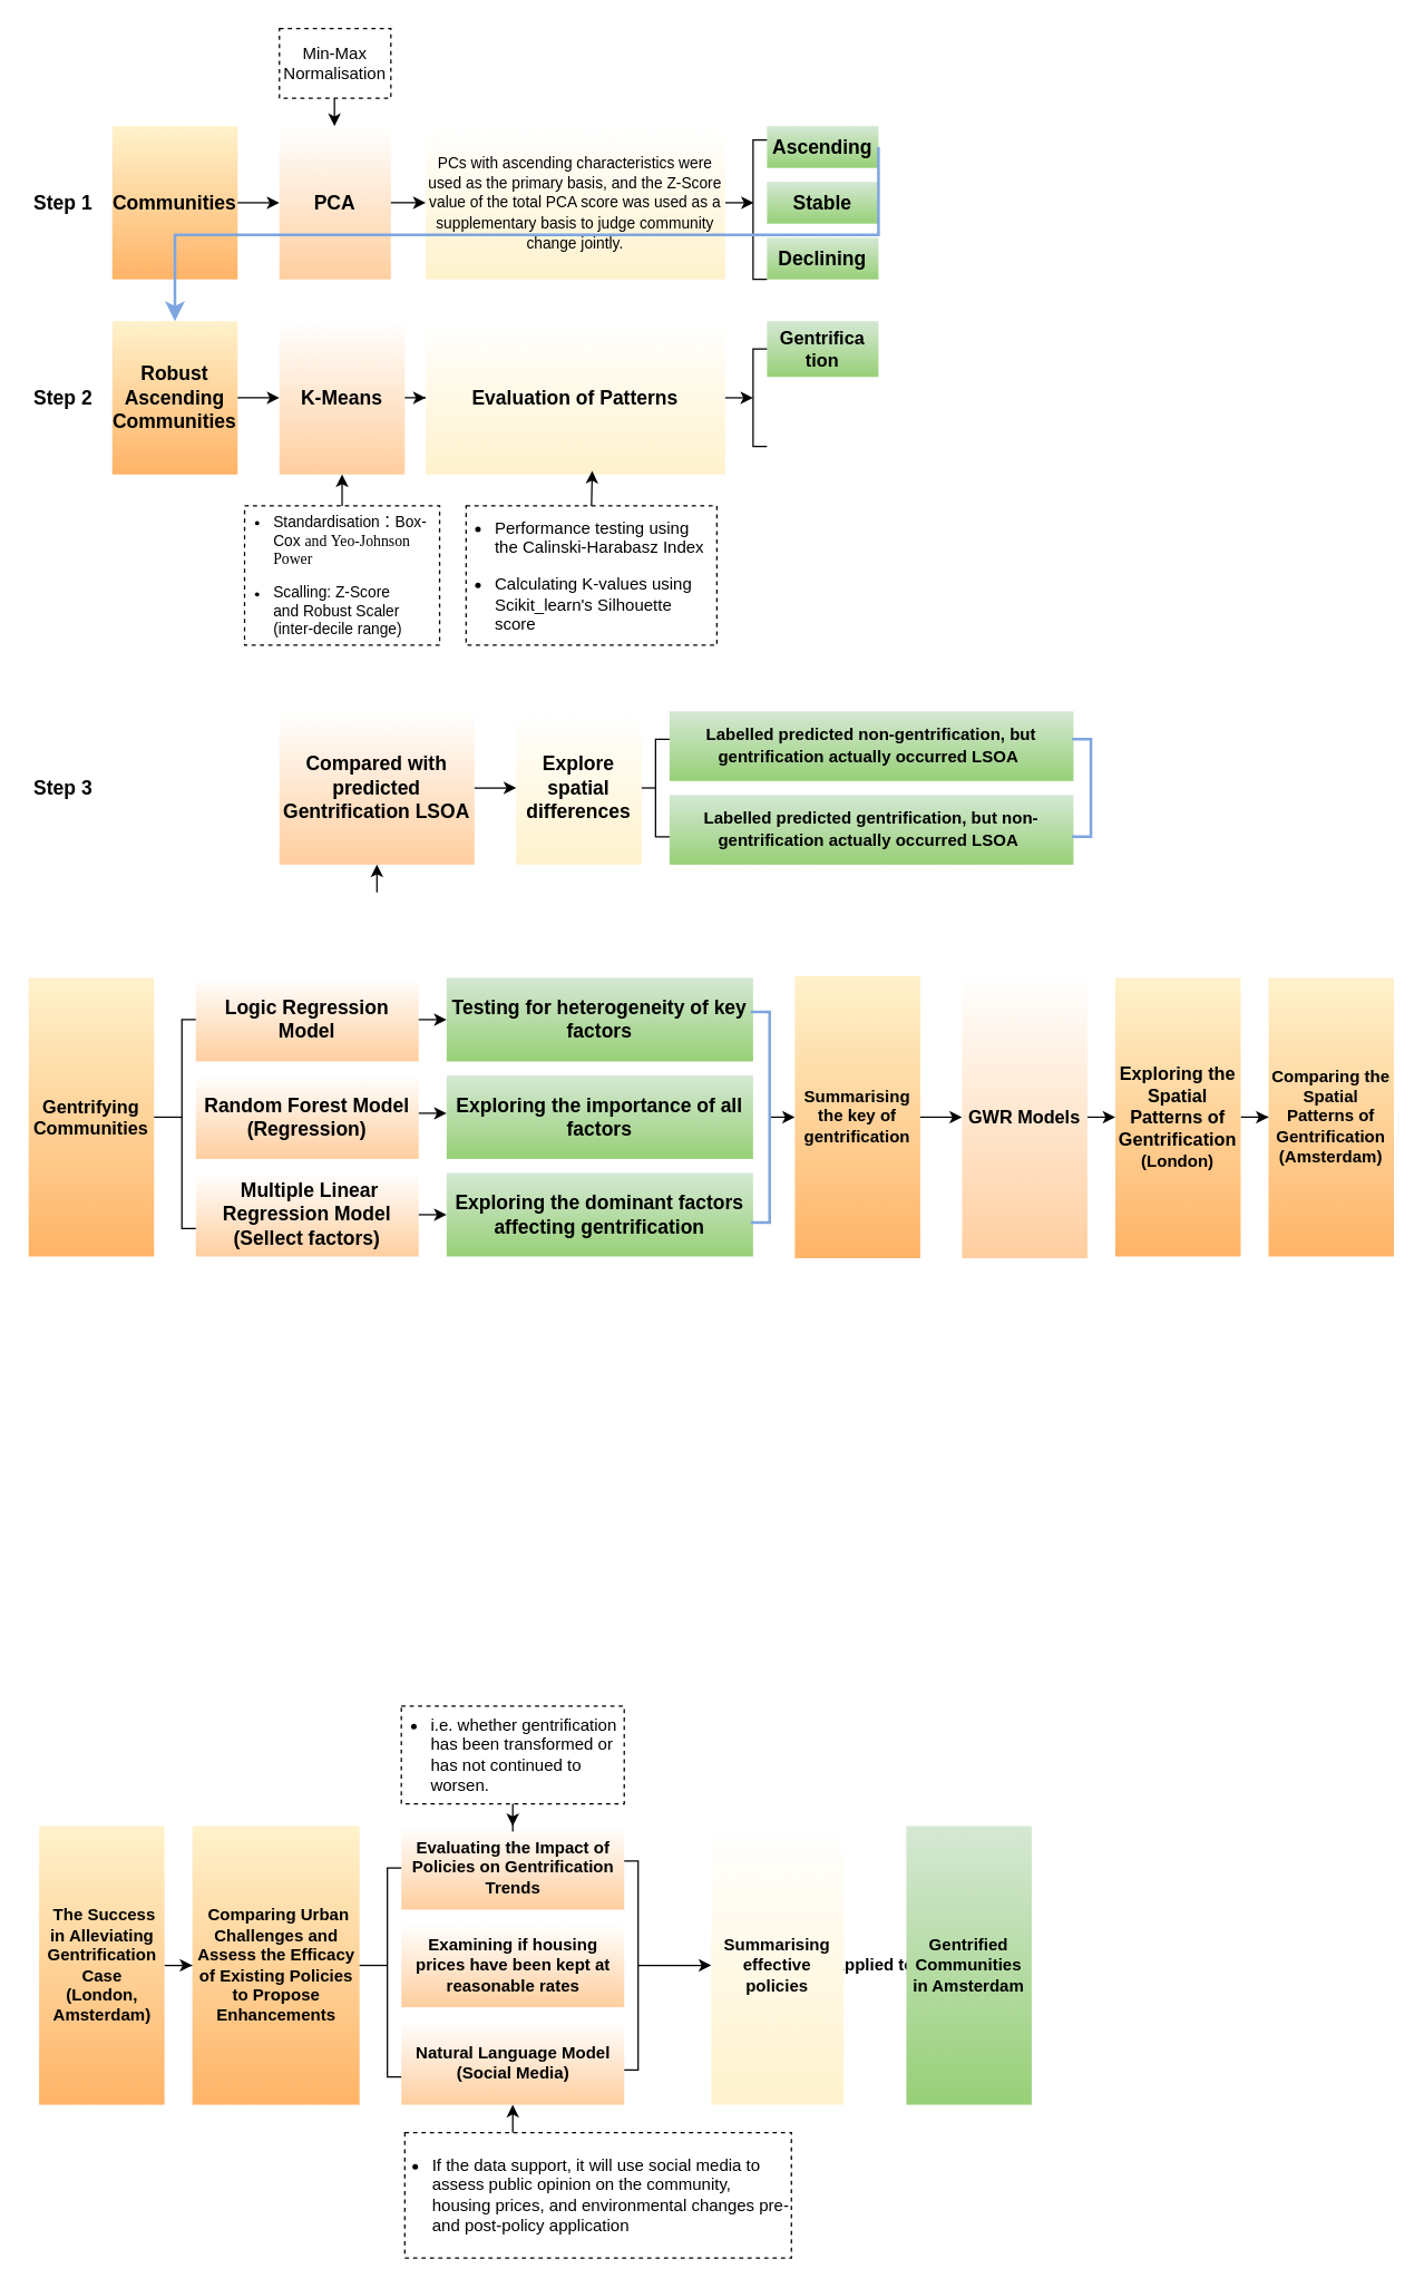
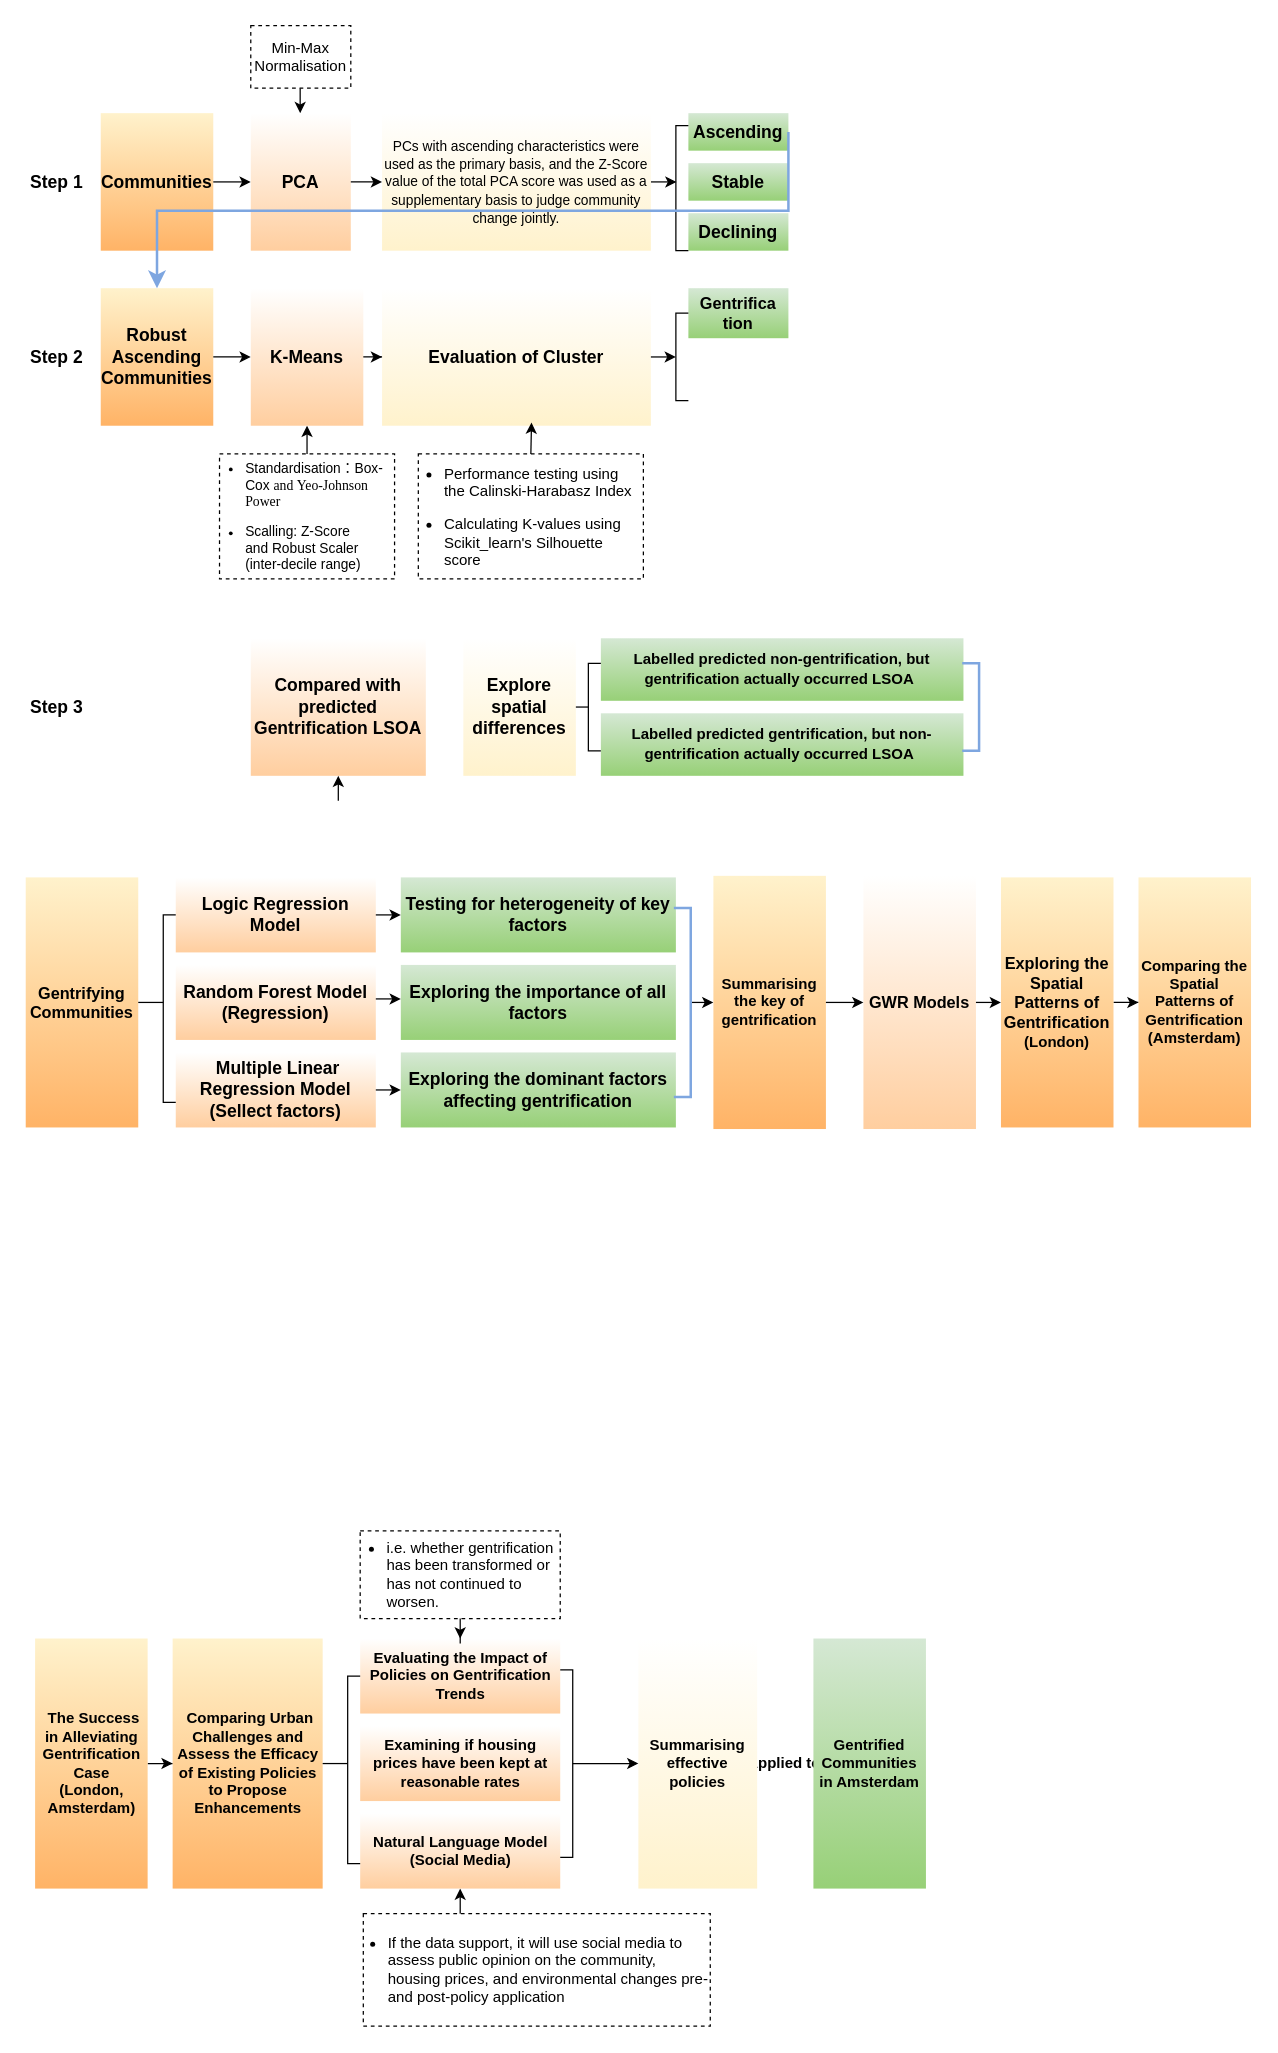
- <mxCell id="25" value="&lt;b&gt;&lt;font style=&quot;font-size: 14px;&quot;&gt;Evaluation of Patterns&lt;/font&gt;&lt;/b&gt;" style="whiteSpace=wrap;html=1;fillColor=#FFFFFF;strokeColor=none;rounded=0;gradientColor=#FFF2CC;" vertex="1" parent="1"><mxGeometry x="305" y="230" width="215" height="110" as="geometry" /></mxCell>
+ <mxCell id="25" value="&lt;b&gt;&lt;font style=&quot;font-size: 14px;&quot;&gt;Evaluation of Cluster&lt;/font&gt;&lt;/b&gt;" style="whiteSpace=wrap;html=1;fillColor=#FFFFFF;strokeColor=none;rounded=0;gradientColor=#FFF2CC;" vertex="1" parent="1"><mxGeometry x="305" y="230" width="215" height="110" as="geometry" /></mxCell>
- <mxCell id="36" value="" style="edgeStyle=orthogonalEdgeStyle;rounded=0;orthogonalLoop=1;jettySize=auto;html=1;" edge="1" parent="1" source="29" target="31"><mxGeometry relative="1" as="geometry" /></mxCell>
